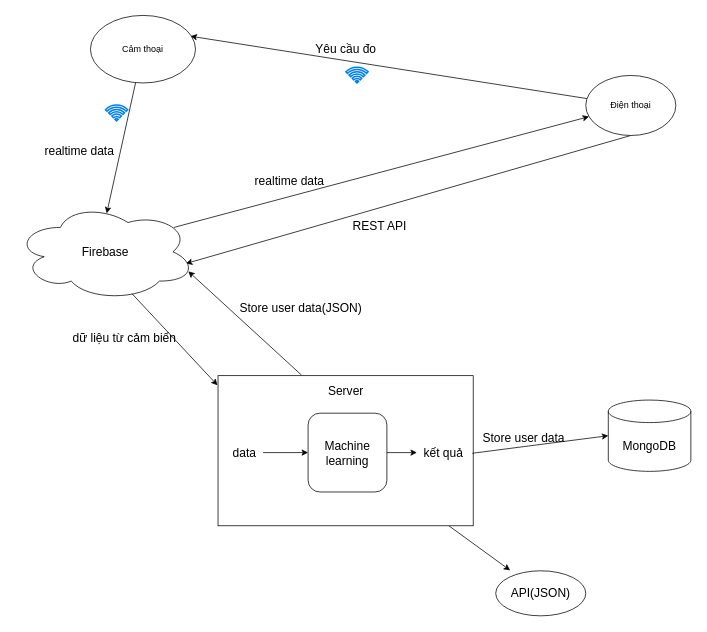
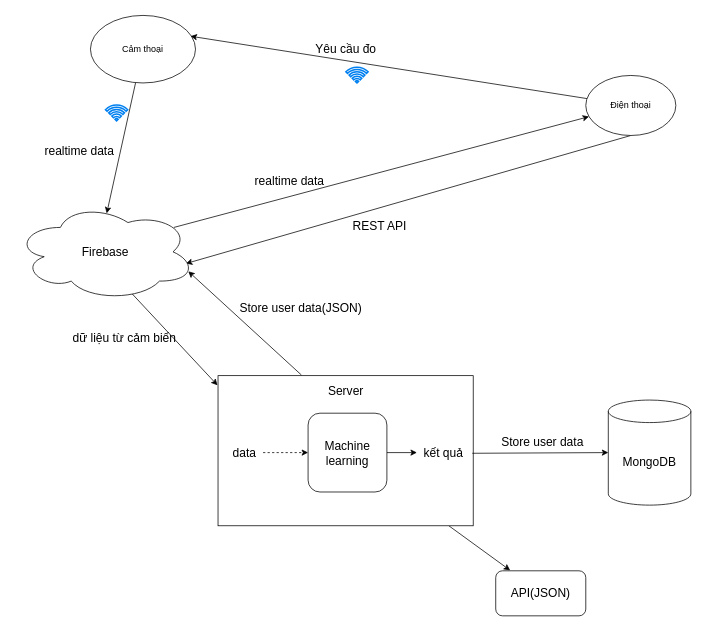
- <mxCell id="26" value="MongoDB" style="shape=cylinder3;whiteSpace=wrap;html=1;boundedLbl=1;backgroundOutline=1;size=15;fontSize=16;" vertex="1" parent="1"><mxGeometry x="810" y="532.5" width="110" height="95" as="geometry" /></mxCell>
+ <mxCell id="26" value="MongoDB" style="shape=cylinder3;whiteSpace=wrap;html=1;boundedLbl=1;backgroundOutline=1;size=15;fontSize=16;" vertex="1" parent="1"><mxGeometry x="810" y="532.5" width="110" height="140" as="geometry" /></mxCell>
- <mxCell id="24" value="Store user data" style="text;html=1;align=center;verticalAlign=middle;resizable=0;points=[];autosize=1;strokeColor=none;fillColor=none;fontSize=16;" vertex="1" parent="1"><mxGeometry x="637" y="572.5" width="120" height="20" as="geometry" /></mxCell>
+ <mxCell id="24" value="Store user data" style="text;html=1;align=center;verticalAlign=middle;resizable=0;points=[];autosize=1;strokeColor=none;fillColor=none;fontSize=16;" vertex="1" parent="1"><mxGeometry x="662" y="577.5" width="120" height="20" as="geometry" /></mxCell>
- <mxCell id="19" style="edgeStyle=none;rounded=0;orthogonalLoop=1;jettySize=auto;html=1;entryX=0;entryY=0.5;entryDx=0;entryDy=0;fontSize=16;" edge="1" parent="1" source="20" target="16"><mxGeometry relative="1" as="geometry" /></mxCell>
+ <mxCell id="19" style="edgeStyle=none;rounded=0;orthogonalLoop=1;jettySize=auto;html=1;entryX=0;entryY=0.5;entryDx=0;entryDy=0;fontSize=16;dashed=1;" edge="1" parent="1" source="20" target="16"><mxGeometry relative="1" as="geometry" /></mxCell>
- <mxCell id="28" value="API(JSON)" style="ellipse;whiteSpace=wrap;html=1;fontSize=16;" vertex="1" parent="1"><mxGeometry x="660" y="760" width="120" height="60" as="geometry" /></mxCell>
+ <mxCell id="28" value="API(JSON)" style="rounded=1;whiteSpace=wrap;html=1;fontSize=16;" vertex="1" parent="1"><mxGeometry x="660" y="760" width="120" height="60" as="geometry" /></mxCell>
